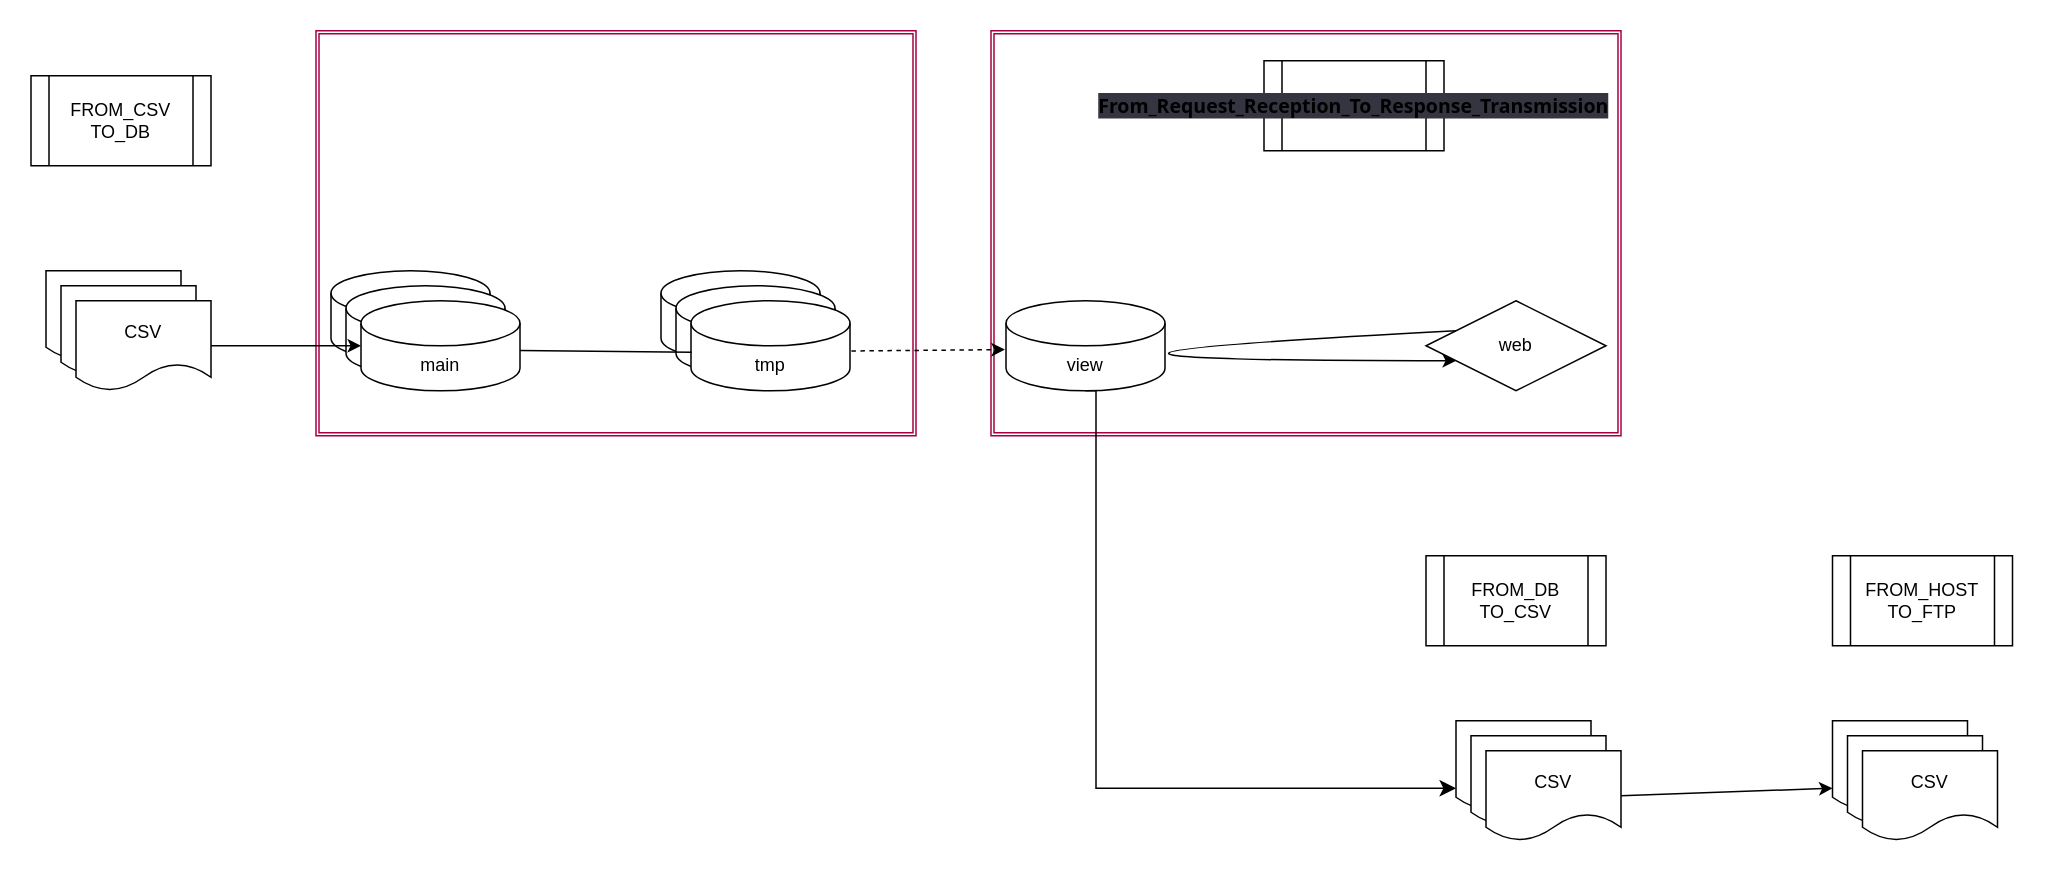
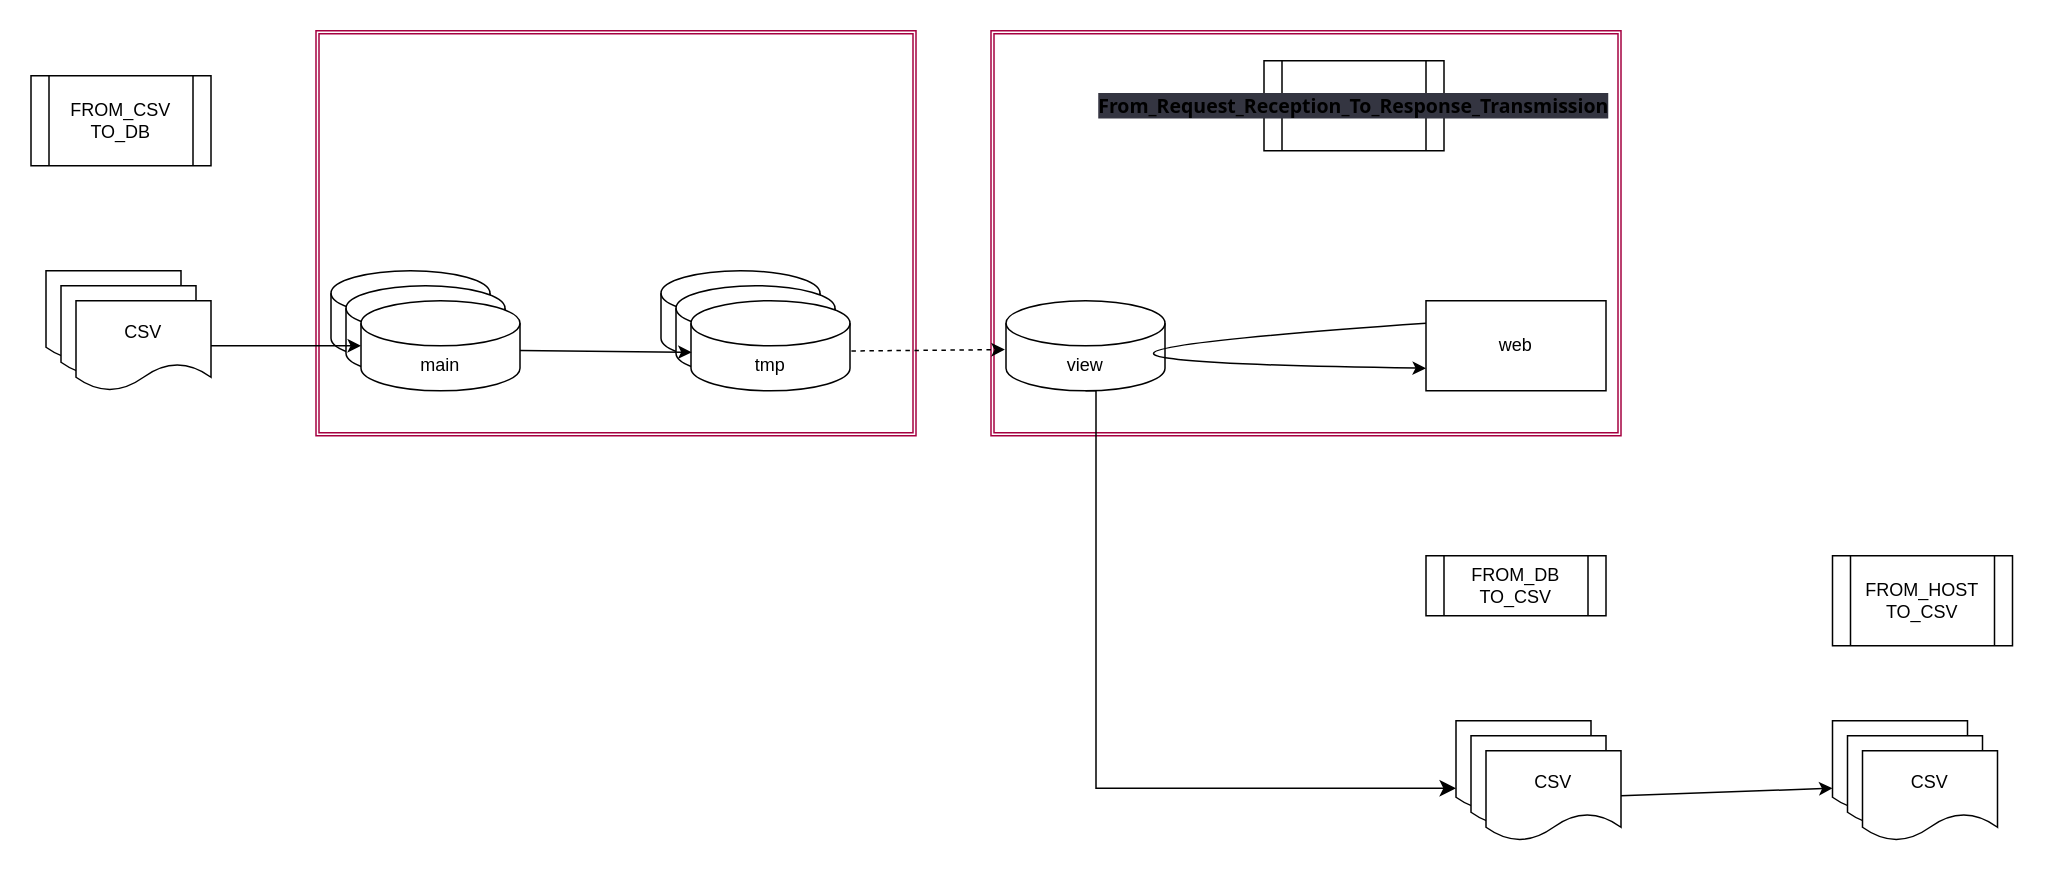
- <mxCell id="22" value="web" style="rhombus;whiteSpace=wrap;html=1;glass=0;fillColor=none;" vertex="1" parent="1"><mxGeometry x="950" y="200" width="120" height="60" as="geometry" /></mxCell>
+ <mxCell id="22" value="web" style="rounded=0;whiteSpace=wrap;html=1;glass=0;fillColor=none;" vertex="1" parent="1"><mxGeometry x="950" y="200" width="120" height="60" as="geometry" /></mxCell>
- <mxCell id="13" value="" style="edgeStyle=none;html=1;entryX=0.004;entryY=0.573;entryDx=0;entryDy=0;entryPerimeter=0;exitX=1;exitY=0.553;exitDx=0;exitDy=0;exitPerimeter=0;endArrow=none;" edge="1" parent="1" source="8" target="12"><mxGeometry relative="1" as="geometry"><mxPoint x="350" y="230" as="sourcePoint" /><mxPoint x="250" y="240" as="targetPoint" /></mxGeometry></mxCell>
+ <mxCell id="13" value="" style="edgeStyle=none;html=1;entryX=0.004;entryY=0.573;entryDx=0;entryDy=0;entryPerimeter=0;exitX=1;exitY=0.553;exitDx=0;exitDy=0;exitPerimeter=0;" edge="1" parent="1" source="8" target="12"><mxGeometry relative="1" as="geometry"><mxPoint x="350" y="230" as="sourcePoint" /><mxPoint x="250" y="240" as="targetPoint" /></mxGeometry></mxCell>
- <mxCell id="24" value="FROM_DB&lt;br&gt;TO_CSV" style="shape=process;whiteSpace=wrap;html=1;backgroundOutline=1;" vertex="1" parent="1"><mxGeometry x="950" y="370" width="120" height="60" as="geometry" /></mxCell>
+ <mxCell id="24" value="FROM_DB&lt;br&gt;TO_CSV" style="shape=process;whiteSpace=wrap;html=1;backgroundOutline=1;" vertex="1" parent="1"><mxGeometry x="950" y="370" width="120" height="40" as="geometry" /></mxCell>
- <mxCell id="30" value="FROM_HOST&lt;br&gt;TO_FTP" style="shape=process;whiteSpace=wrap;html=1;backgroundOutline=1;" vertex="1" parent="1"><mxGeometry x="1221" y="370" width="120" height="60" as="geometry" /></mxCell>
+ <mxCell id="30" value="FROM_HOST&lt;br&gt;TO_CSV" style="shape=process;whiteSpace=wrap;html=1;backgroundOutline=1;" vertex="1" parent="1"><mxGeometry x="1221" y="370" width="120" height="60" as="geometry" /></mxCell>
